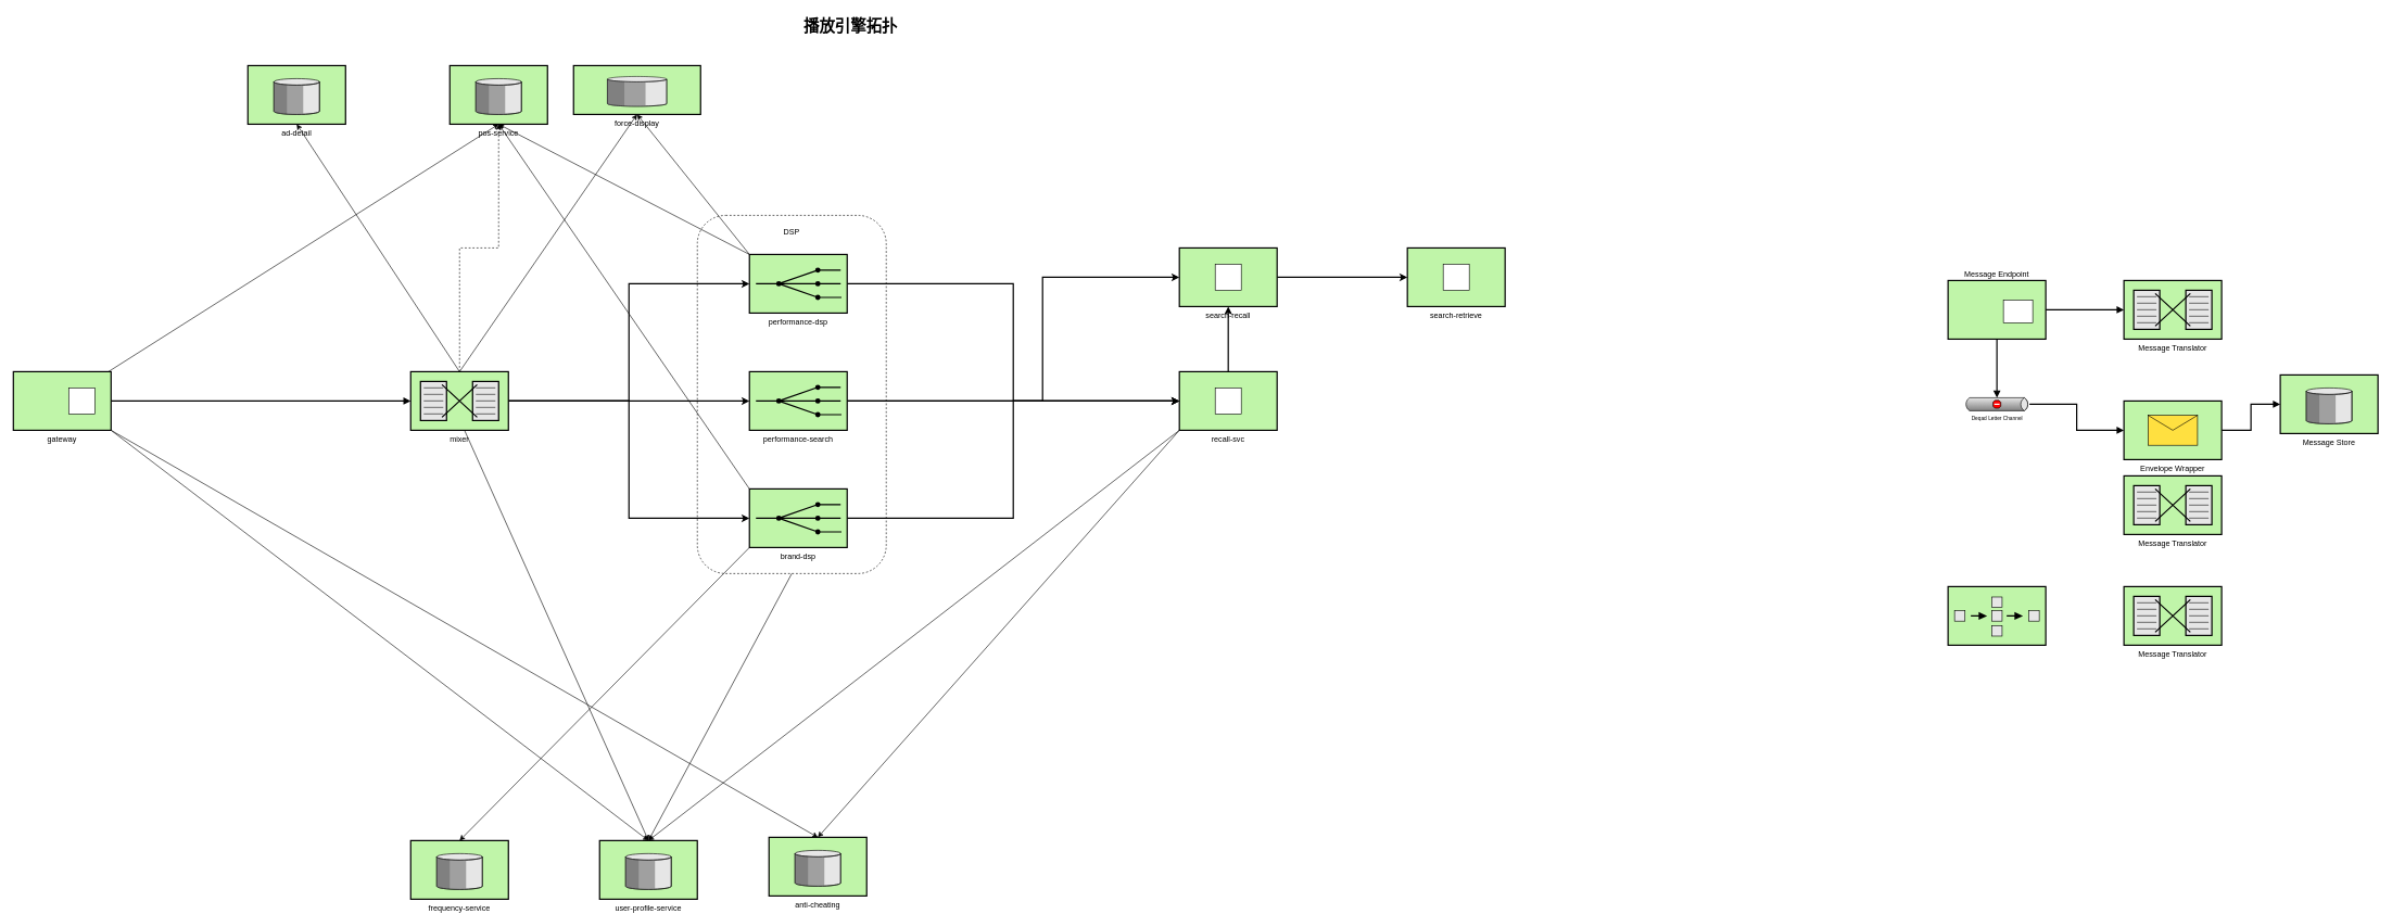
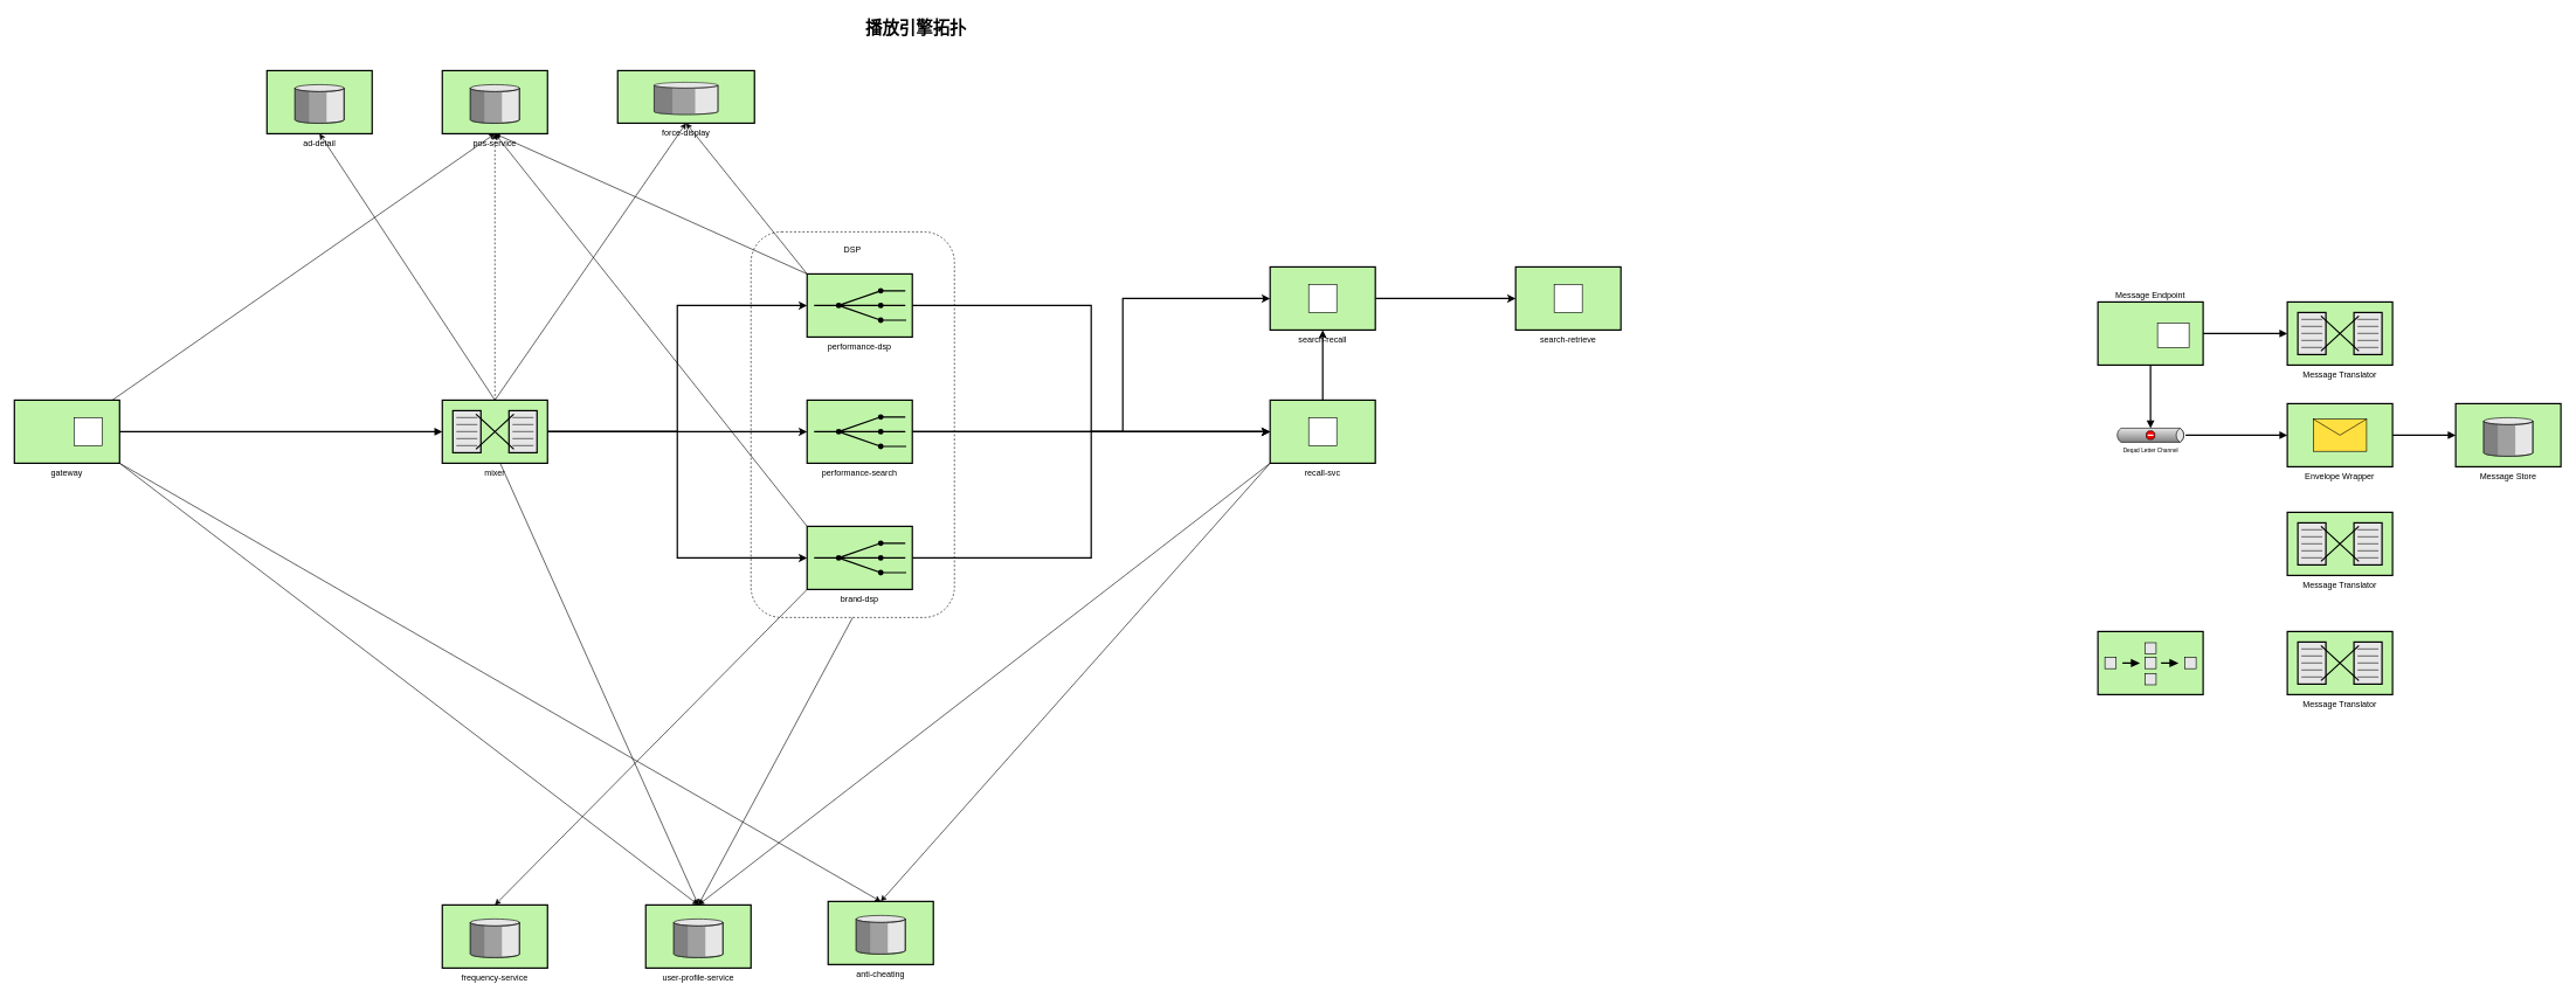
- <mxCell id="49" value="pos-service" style="strokeWidth=2;dashed=0;align=center;fontSize=12;verticalLabelPosition=bottom;verticalAlign=top;shape=mxgraph.eip.message_store;fillColor=#c0f5a9" parent="1" vertex="1"><mxGeometry x="690" y="100" width="150" height="90" as="geometry" /></mxCell>
+ <mxCell id="49" value="pos-service" style="strokeWidth=2;dashed=0;align=center;fontSize=12;verticalLabelPosition=bottom;verticalAlign=top;shape=mxgraph.eip.message_store;fillColor=#c0f5a9" parent="1" vertex="1"><mxGeometry x="630" y="100" width="150" height="90" as="geometry" /></mxCell>
- <mxCell id="37" value="Envelope Wrapper" style="strokeWidth=2;dashed=0;align=center;fontSize=12;fillColor=#c0f5a9;verticalLabelPosition=bottom;verticalAlign=top;shape=mxgraph.eip.envelope_wrapper;" parent="1" vertex="1"><mxGeometry x="3260" y="615" width="150" height="90" as="geometry" /></mxCell>
+ <mxCell id="37" value="Envelope Wrapper" style="strokeWidth=2;dashed=0;align=center;fontSize=12;fillColor=#c0f5a9;verticalLabelPosition=bottom;verticalAlign=top;shape=mxgraph.eip.envelope_wrapper;" parent="1" vertex="1"><mxGeometry x="3260" y="575" width="150" height="90" as="geometry" /></mxCell>
